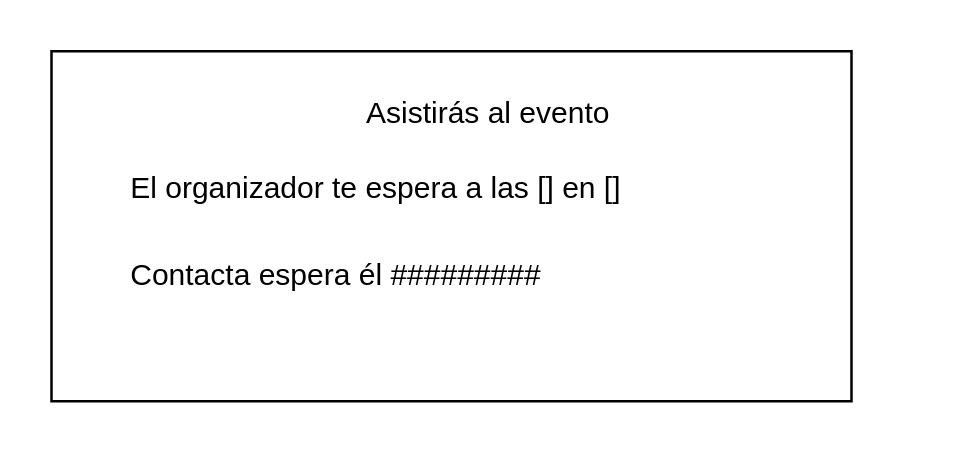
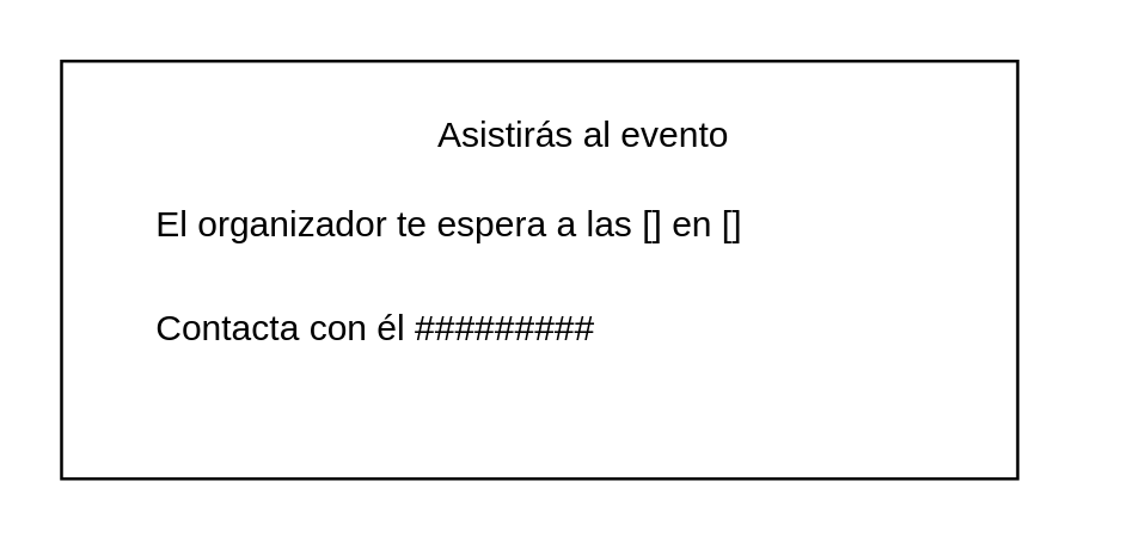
- <mxCell id="5" value="Contacta espera él #########" style="text;html=1;strokeColor=none;fillColor=none;align=left;verticalAlign=middle;whiteSpace=wrap;rounded=0;" vertex="1" parent="1"><mxGeometry x="50" y="100" width="220" height="20" as="geometry" /></mxCell>
+ <mxCell id="5" value="Contacta con él #########" style="text;html=1;strokeColor=none;fillColor=none;align=left;verticalAlign=middle;whiteSpace=wrap;rounded=0;" vertex="1" parent="1"><mxGeometry x="50" y="100" width="220" height="20" as="geometry" /></mxCell>
